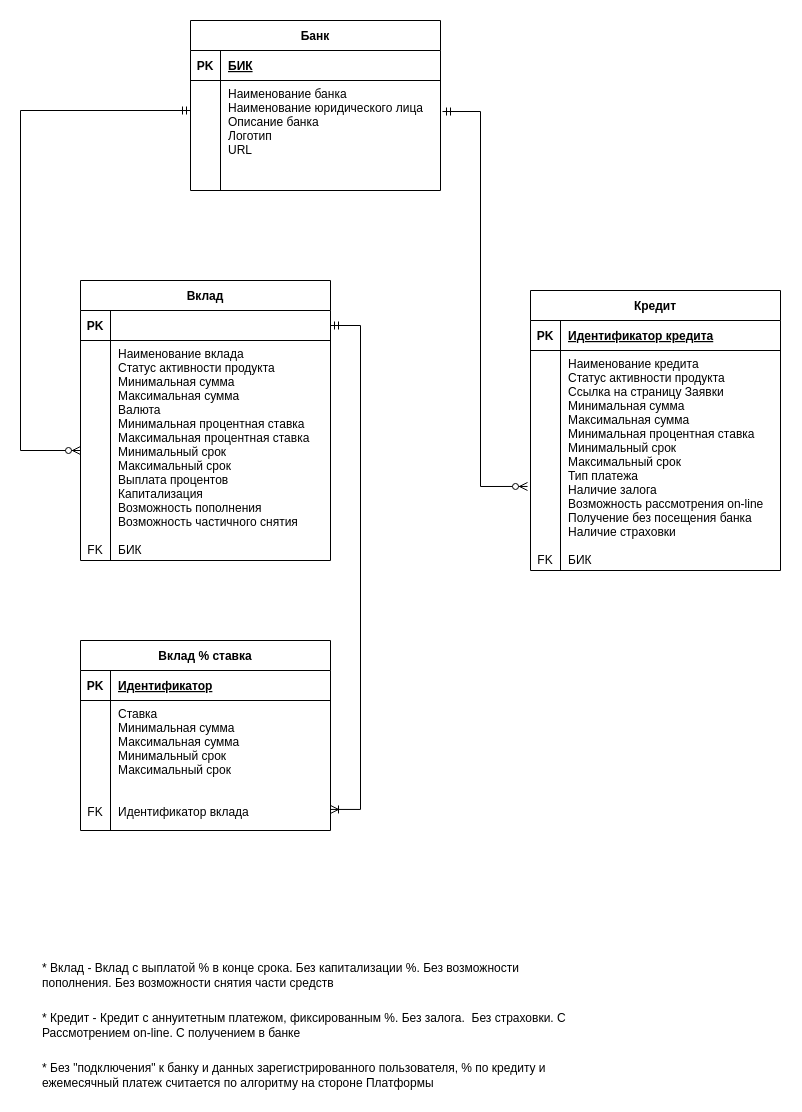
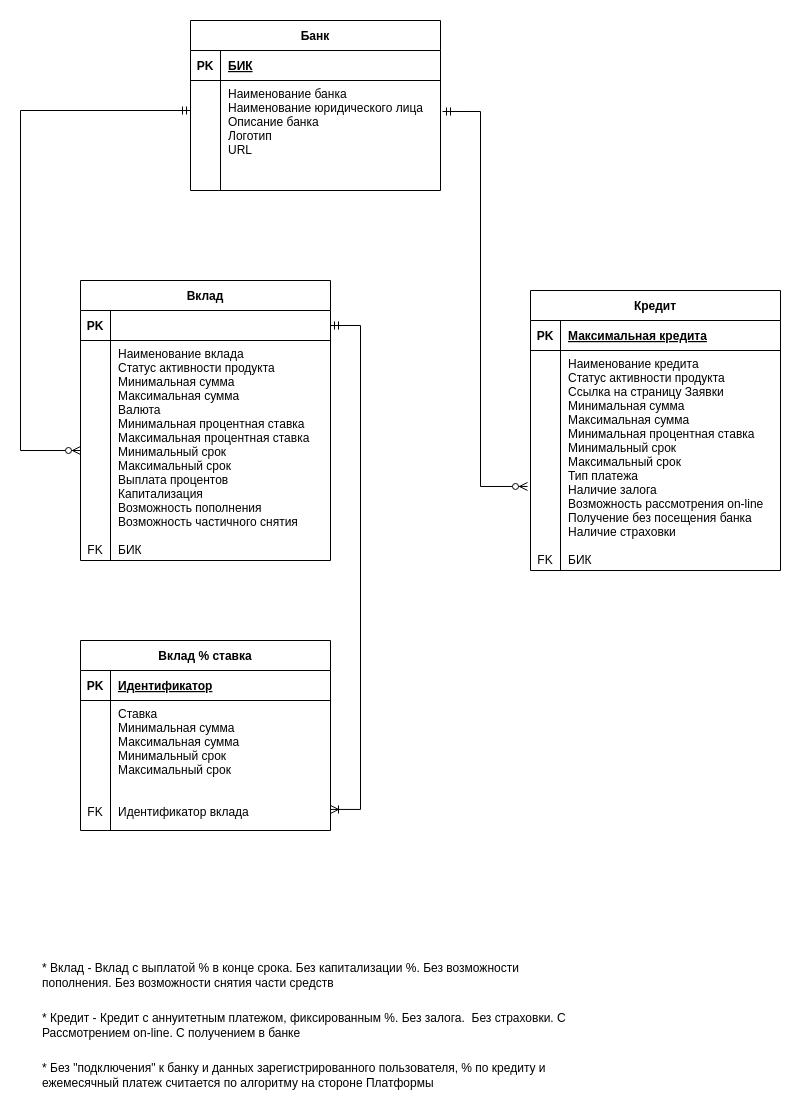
- <mxCell id="5" value="Идентификатор кредита" style="shape=partialRectangle;overflow=hidden;connectable=0;fillColor=none;top=0;left=0;bottom=0;right=0;align=left;spacingLeft=6;fontStyle=5;" parent="3" vertex="1"><mxGeometry x="30" width="220" height="30" as="geometry"><mxRectangle width="220" height="30" as="alternateBounds" /></mxGeometry></mxCell>
+ <mxCell id="5" value="Максимальная кредита" style="shape=partialRectangle;overflow=hidden;connectable=0;fillColor=none;top=0;left=0;bottom=0;right=0;align=left;spacingLeft=6;fontStyle=5;" parent="3" vertex="1"><mxGeometry x="30" width="220" height="30" as="geometry"><mxRectangle width="220" height="30" as="alternateBounds" /></mxGeometry></mxCell>
